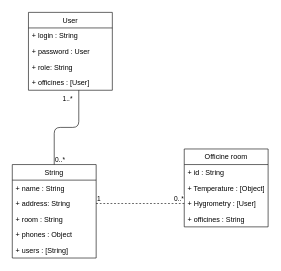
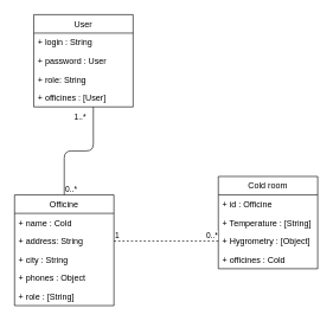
- <mxCell id="13" value="Officine room" style="swimlane;fontStyle=0;childLayout=stackLayout;horizontal=1;startSize=26;fillColor=none;horizontalStack=0;resizeParent=1;resizeParentMax=0;resizeLast=0;collapsible=1;marginBottom=0;hachureGap=4;pointerEvents=0;" parent="1" vertex="1"><mxGeometry x="307" y="248" width="140" height="130" as="geometry" /></mxCell>
+ <mxCell id="13" value="Cold room" style="swimlane;fontStyle=0;childLayout=stackLayout;horizontal=1;startSize=26;fillColor=none;horizontalStack=0;resizeParent=1;resizeParentMax=0;resizeLast=0;collapsible=1;marginBottom=0;hachureGap=4;pointerEvents=0;" parent="1" vertex="1"><mxGeometry x="307" y="248" width="140" height="130" as="geometry" /></mxCell>
- <mxCell id="7" value="String" style="swimlane;fontStyle=0;childLayout=stackLayout;horizontal=1;startSize=26;fillColor=none;horizontalStack=0;resizeParent=1;resizeParentMax=0;resizeLast=0;collapsible=1;marginBottom=0;hachureGap=4;pointerEvents=0;" parent="1" vertex="1"><mxGeometry x="20" y="274" width="140" height="156" as="geometry" /></mxCell>
+ <mxCell id="7" value="Officine" style="swimlane;fontStyle=0;childLayout=stackLayout;horizontal=1;startSize=26;fillColor=none;horizontalStack=0;resizeParent=1;resizeParentMax=0;resizeLast=0;collapsible=1;marginBottom=0;hachureGap=4;pointerEvents=0;" parent="1" vertex="1"><mxGeometry x="20" y="274" width="140" height="156" as="geometry" /></mxCell>
- <mxCell id="14" value="+ id : String" style="text;strokeColor=none;fillColor=none;align=left;verticalAlign=top;spacingLeft=4;spacingRight=4;overflow=hidden;rotatable=0;points=[[0,0.5],[1,0.5]];portConstraint=eastwest;" parent="13" vertex="1"><mxGeometry y="26" width="140" height="26" as="geometry" /></mxCell>
+ <mxCell id="14" value="+ id : Officine" style="text;strokeColor=none;fillColor=none;align=left;verticalAlign=top;spacingLeft=4;spacingRight=4;overflow=hidden;rotatable=0;points=[[0,0.5],[1,0.5]];portConstraint=eastwest;" parent="13" vertex="1"><mxGeometry y="26" width="140" height="26" as="geometry" /></mxCell>
- <mxCell id="8" value="+ name : String" style="text;strokeColor=none;fillColor=none;align=left;verticalAlign=top;spacingLeft=4;spacingRight=4;overflow=hidden;rotatable=0;points=[[0,0.5],[1,0.5]];portConstraint=eastwest;" parent="7" vertex="1"><mxGeometry y="26" width="140" height="26" as="geometry" /></mxCell>
+ <mxCell id="8" value="+ name : Cold" style="text;strokeColor=none;fillColor=none;align=left;verticalAlign=top;spacingLeft=4;spacingRight=4;overflow=hidden;rotatable=0;points=[[0,0.5],[1,0.5]];portConstraint=eastwest;" parent="7" vertex="1"><mxGeometry y="26" width="140" height="26" as="geometry" /></mxCell>
- <mxCell id="15" value="+ Temperature : [Object]" style="text;strokeColor=none;fillColor=none;align=left;verticalAlign=top;spacingLeft=4;spacingRight=4;overflow=hidden;rotatable=0;points=[[0,0.5],[1,0.5]];portConstraint=eastwest;" vertex="1" parent="13"><mxGeometry y="52" width="140" height="26" as="geometry" /></mxCell>
+ <mxCell id="15" value="+ Temperature : [String]" style="text;strokeColor=none;fillColor=none;align=left;verticalAlign=top;spacingLeft=4;spacingRight=4;overflow=hidden;rotatable=0;points=[[0,0.5],[1,0.5]];portConstraint=eastwest;" vertex="1" parent="13"><mxGeometry y="52" width="140" height="26" as="geometry" /></mxCell>
- <mxCell id="16" value="+ Hygrometry : [User]" style="text;strokeColor=none;fillColor=none;align=left;verticalAlign=top;spacingLeft=4;spacingRight=4;overflow=hidden;rotatable=0;points=[[0,0.5],[1,0.5]];portConstraint=eastwest;" parent="13" vertex="1"><mxGeometry y="78" width="140" height="26" as="geometry" /></mxCell>
+ <mxCell id="16" value="+ Hygrometry : [Object]" style="text;strokeColor=none;fillColor=none;align=left;verticalAlign=top;spacingLeft=4;spacingRight=4;overflow=hidden;rotatable=0;points=[[0,0.5],[1,0.5]];portConstraint=eastwest;" parent="13" vertex="1"><mxGeometry y="78" width="140" height="26" as="geometry" /></mxCell>
- <mxCell id="10" value="+ room : String" style="text;strokeColor=none;fillColor=none;align=left;verticalAlign=top;spacingLeft=4;spacingRight=4;overflow=hidden;rotatable=0;points=[[0,0.5],[1,0.5]];portConstraint=eastwest;" parent="7" vertex="1"><mxGeometry y="78" width="140" height="26" as="geometry" /></mxCell>
+ <mxCell id="10" value="+ city : String" style="text;strokeColor=none;fillColor=none;align=left;verticalAlign=top;spacingLeft=4;spacingRight=4;overflow=hidden;rotatable=0;points=[[0,0.5],[1,0.5]];portConstraint=eastwest;" parent="7" vertex="1"><mxGeometry y="78" width="140" height="26" as="geometry" /></mxCell>
- <mxCell id="17" value="+ officines : String" style="text;strokeColor=none;fillColor=none;align=left;verticalAlign=top;spacingLeft=4;spacingRight=4;overflow=hidden;rotatable=0;points=[[0,0.5],[1,0.5]];portConstraint=eastwest;" parent="13" vertex="1"><mxGeometry y="104" width="140" height="26" as="geometry" /></mxCell>
+ <mxCell id="17" value="+ officines : Cold" style="text;strokeColor=none;fillColor=none;align=left;verticalAlign=top;spacingLeft=4;spacingRight=4;overflow=hidden;rotatable=0;points=[[0,0.5],[1,0.5]];portConstraint=eastwest;" parent="13" vertex="1"><mxGeometry y="104" width="140" height="26" as="geometry" /></mxCell>
- <mxCell id="12" value="+ users : [String]" style="text;strokeColor=none;fillColor=none;align=left;verticalAlign=top;spacingLeft=4;spacingRight=4;overflow=hidden;rotatable=0;points=[[0,0.5],[1,0.5]];portConstraint=eastwest;" parent="7" vertex="1"><mxGeometry y="130" width="140" height="26" as="geometry" /></mxCell>
+ <mxCell id="12" value="+ role : [String]" style="text;strokeColor=none;fillColor=none;align=left;verticalAlign=top;spacingLeft=4;spacingRight=4;overflow=hidden;rotatable=0;points=[[0,0.5],[1,0.5]];portConstraint=eastwest;" parent="7" vertex="1"><mxGeometry y="130" width="140" height="26" as="geometry" /></mxCell>
